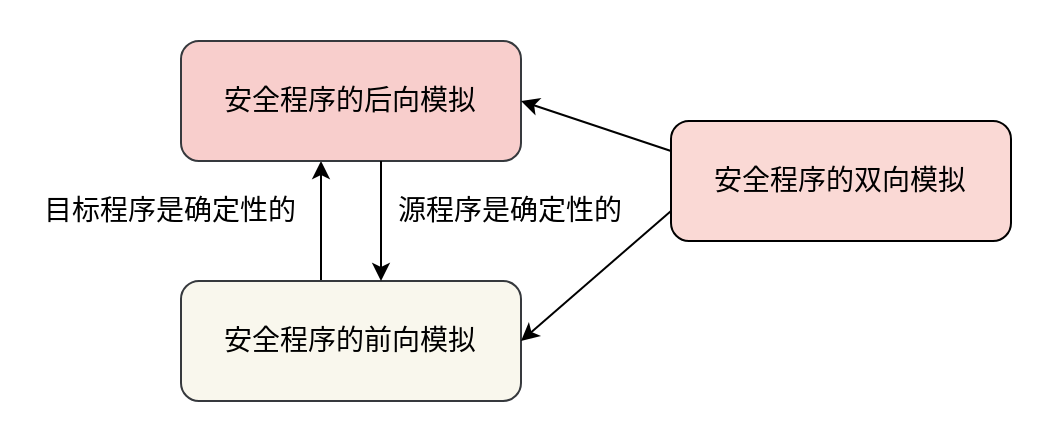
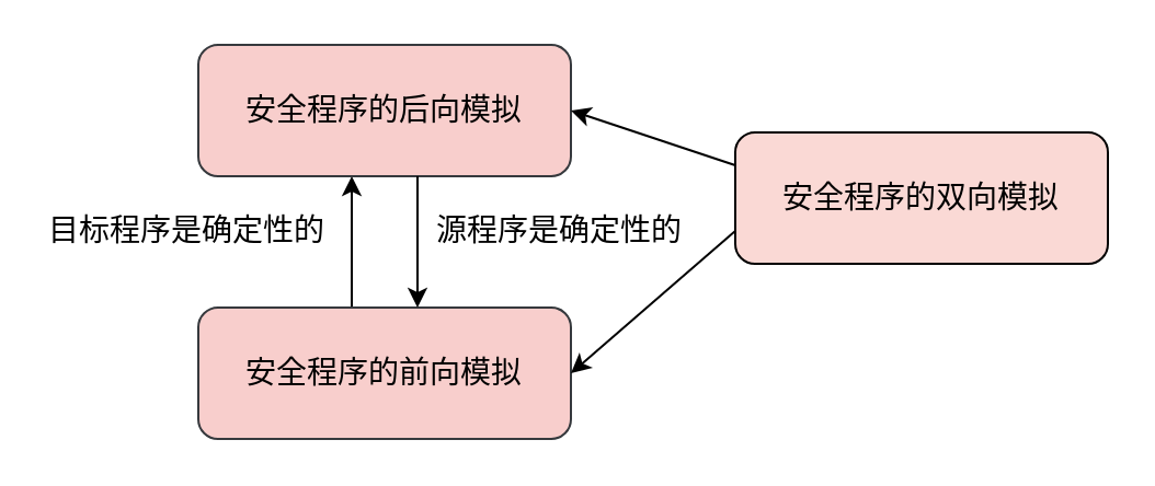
- <mxCell id="3" value="&lt;font style=&quot;font-size: 14px;&quot;&gt;安全程序的前向模拟&lt;/font&gt;" style="rounded=1;whiteSpace=wrap;html=1;fillColor=#f9f7ed;strokeColor=#36393d;" vertex="1" parent="1"><mxGeometry x="90" y="140" width="170" height="60" as="geometry" /></mxCell>
+ <mxCell id="3" value="&lt;font style=&quot;font-size: 14px;&quot;&gt;安全程序的前向模拟&lt;/font&gt;" style="rounded=1;whiteSpace=wrap;html=1;fillColor=#f8cecc;strokeColor=#36393d;" vertex="1" parent="1"><mxGeometry x="90" y="140" width="170" height="60" as="geometry" /></mxCell>
